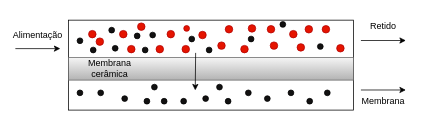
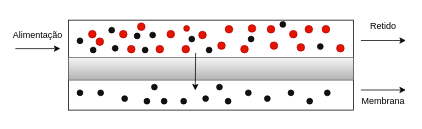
- <mxCell id="9" value="Membrana cerâmica" style="text;html=1;strokeColor=none;fillColor=none;align=center;verticalAlign=middle;whiteSpace=wrap;rounded=0;" vertex="1" parent="1"><mxGeometry x="91" y="76.33" width="110" height="30" as="geometry" /></mxCell>
